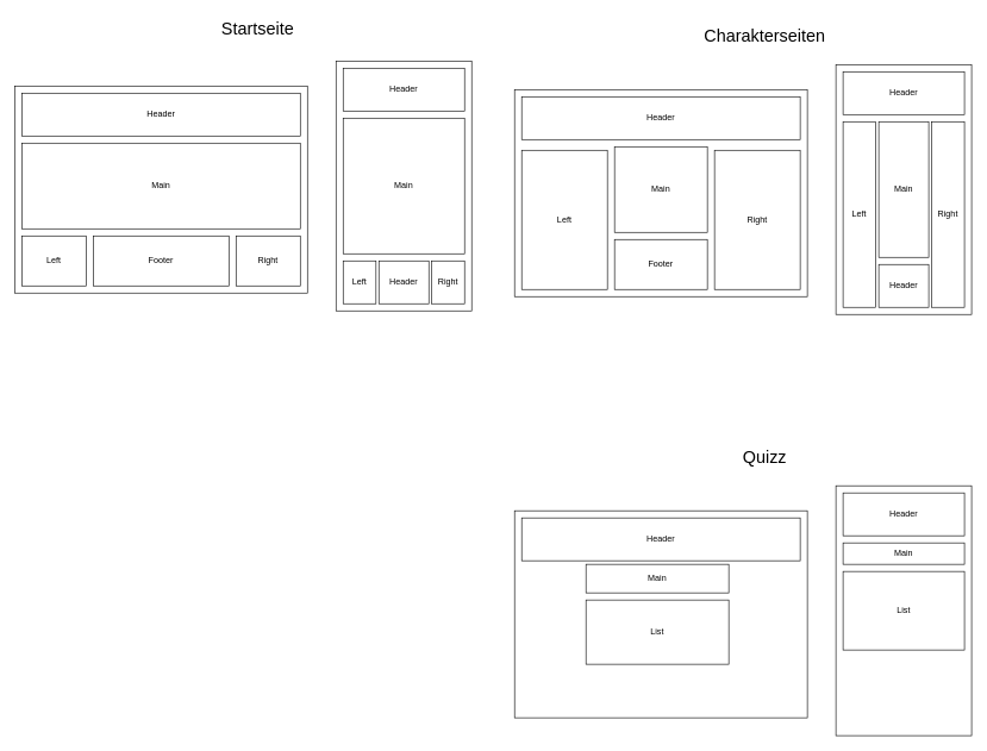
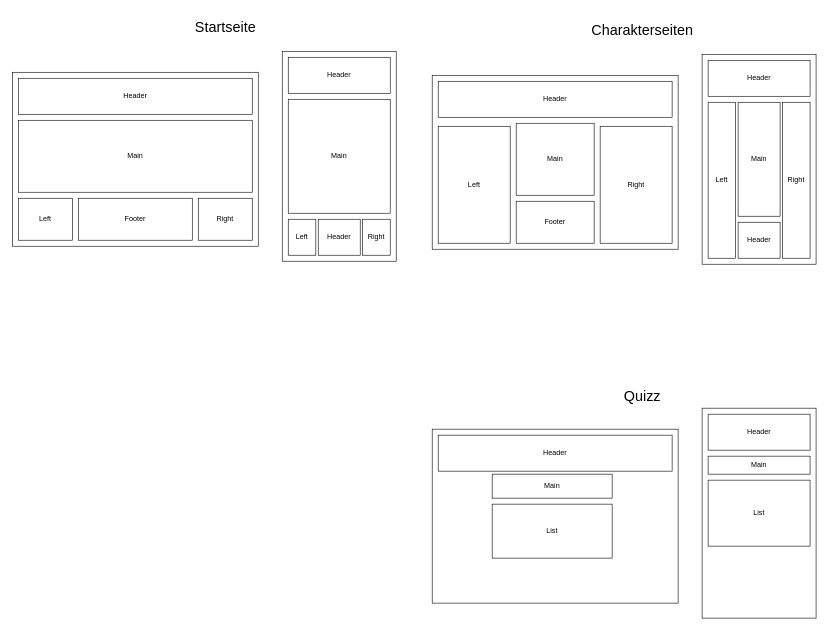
- <mxCell id="14" value="Startseite" style="text;html=1;align=center;verticalAlign=middle;resizable=0;points=[];autosize=1;strokeColor=none;fillColor=none;fontSize=24;" vertex="1" parent="1"><mxGeometry x="300" y="20" width="120" height="40" as="geometry" /></mxCell>
+ <mxCell id="14" value="Startseite" style="text;html=1;align=center;verticalAlign=middle;resizable=0;points=[];autosize=1;strokeColor=none;fillColor=none;fontSize=24;" vertex="1" parent="1"><mxGeometry x="315" y="25" width="120" height="40" as="geometry" /></mxCell>
- <mxCell id="36" value="Quizz" style="text;html=1;align=center;verticalAlign=middle;resizable=0;points=[];autosize=1;strokeColor=none;fillColor=none;fontSize=24;" vertex="1" parent="1"><mxGeometry x="1030" y="620" width="80" height="40" as="geometry" /></mxCell>
+ <mxCell id="36" value="Quizz" style="text;html=1;align=center;verticalAlign=middle;resizable=0;points=[];autosize=1;strokeColor=none;fillColor=none;fontSize=24;" vertex="1" parent="1"><mxGeometry x="1030" y="640" width="80" height="40" as="geometry" /></mxCell>
